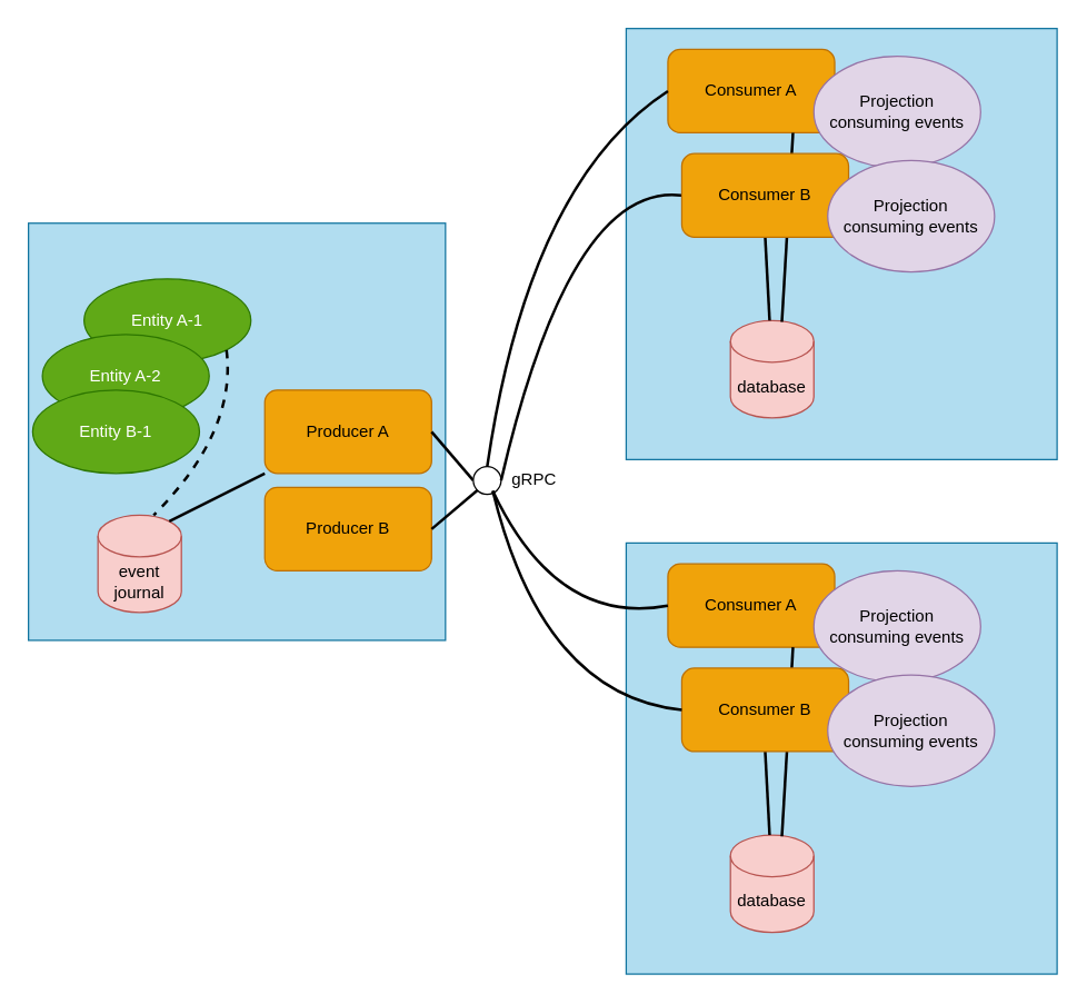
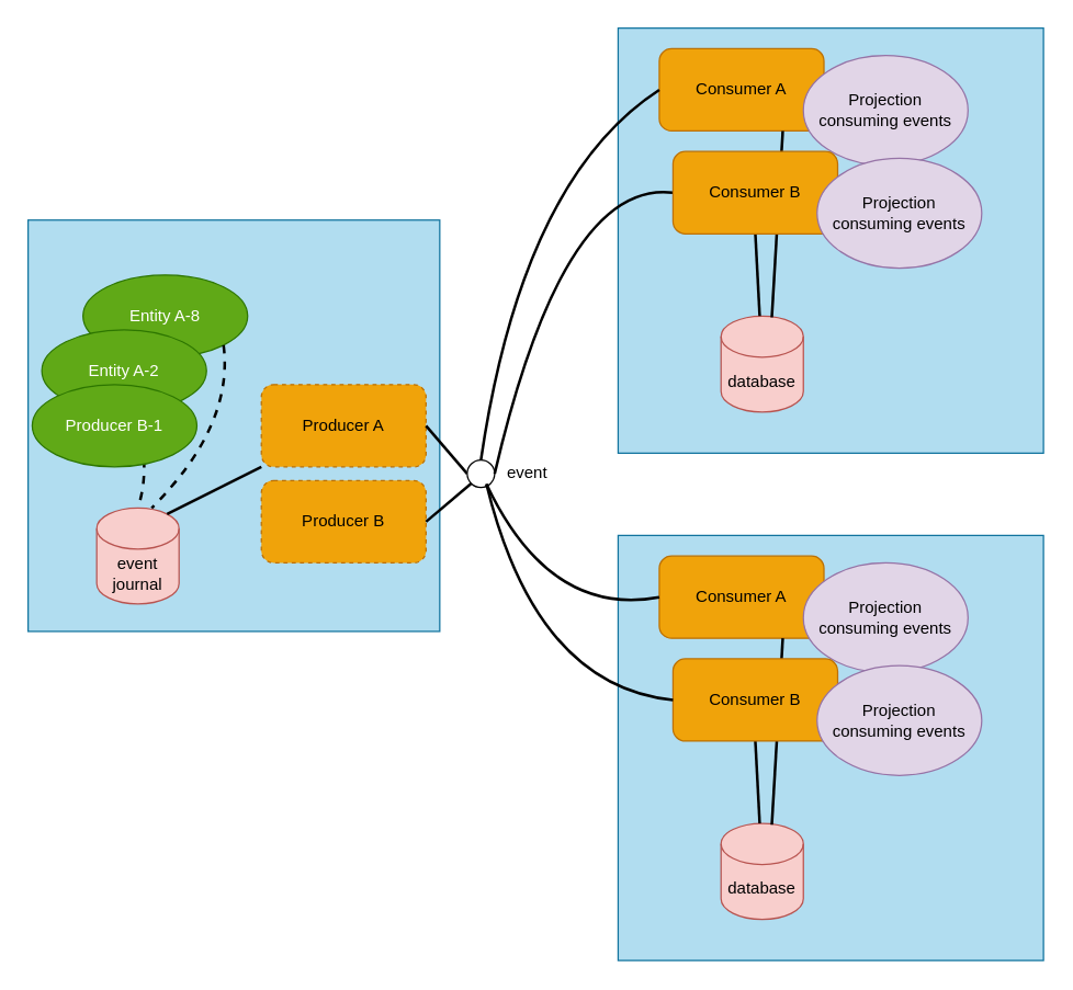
- <mxCell id="7" value="Entity A-1" style="ellipse;whiteSpace=wrap;html=1;fillColor=#60a917;strokeColor=#2D7600;fontColor=#ffffff;" parent="1" vertex="1"><mxGeometry x="60" y="200" width="120" height="60" as="geometry" /></mxCell>
+ <mxCell id="7" value="Entity A-8" style="ellipse;whiteSpace=wrap;html=1;fillColor=#60a917;strokeColor=#2D7600;fontColor=#ffffff;" parent="1" vertex="1"><mxGeometry x="60" y="200" width="120" height="60" as="geometry" /></mxCell>
- <mxCell id="17" value="Entity B-1" style="ellipse;whiteSpace=wrap;html=1;fillColor=#60a917;strokeColor=#2D7600;fontColor=#ffffff;" parent="1" vertex="1"><mxGeometry x="23" y="280" width="120" height="60" as="geometry" /></mxCell>
+ <mxCell id="17" value="Producer B-1" style="ellipse;whiteSpace=wrap;html=1;fillColor=#60a917;strokeColor=#2D7600;fontColor=#ffffff;" parent="1" vertex="1"><mxGeometry x="23" y="280" width="120" height="60" as="geometry" /></mxCell>
- <mxCell id="6" value="Producer A" style="rounded=1;whiteSpace=wrap;html=1;fillColor=#f0a30a;fontColor=#000000;strokeColor=#BD7000;" parent="1" vertex="1"><mxGeometry x="190" y="280" width="120" height="60" as="geometry" /></mxCell>
+ <mxCell id="6" value="Producer A" style="rounded=1;whiteSpace=wrap;html=1;fillColor=#f0a30a;fontColor=#000000;strokeColor=#BD7000;dashed=1;" parent="1" vertex="1"><mxGeometry x="190" y="280" width="120" height="60" as="geometry" /></mxCell>
- <mxCell id="15" value="gRPC" style="text;html=1;strokeColor=none;fillColor=none;align=center;verticalAlign=middle;whiteSpace=wrap;rounded=0;" parent="1" vertex="1"><mxGeometry x="354" y="330" width="60" height="30" as="geometry" /></mxCell>
+ <mxCell id="15" value="event" style="text;html=1;strokeColor=none;fillColor=none;align=center;verticalAlign=middle;whiteSpace=wrap;rounded=0;" parent="1" vertex="1"><mxGeometry x="354" y="330" width="60" height="30" as="geometry" /></mxCell>
+ <mxCell id="9" value="" style="endArrow=none;html=1;exitX=0.567;exitY=0.983;exitDx=0;exitDy=0;exitPerimeter=0;entryX=0.5;entryY=0;entryDx=0;entryDy=0;entryPerimeter=0;strokeWidth=2;endFill=0;jumpStyle=none;strokeColor=default;dashed=1;curved=1;" parent="1" source="8" target="5" edge="1"><mxGeometry width="50" height="50" relative="1" as="geometry"><mxPoint x="340" y="480" as="sourcePoint" /><mxPoint x="390" y="430" as="targetPoint" /><Array as="points"><mxPoint x="110" y="340" /></Array></mxGeometry></mxCell>
- <mxCell id="18" value="Producer B" style="rounded=1;whiteSpace=wrap;html=1;fillColor=#f0a30a;fontColor=#000000;strokeColor=#BD7000;" vertex="1" parent="1"><mxGeometry x="190" y="350" width="120" height="60" as="geometry" /></mxCell>
+ <mxCell id="18" value="Producer B" style="rounded=1;whiteSpace=wrap;html=1;fillColor=#f0a30a;fontColor=#000000;strokeColor=#BD7000;dashed=1;" vertex="1" parent="1"><mxGeometry x="190" y="350" width="120" height="60" as="geometry" /></mxCell>
